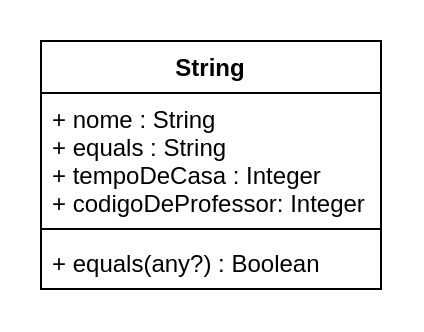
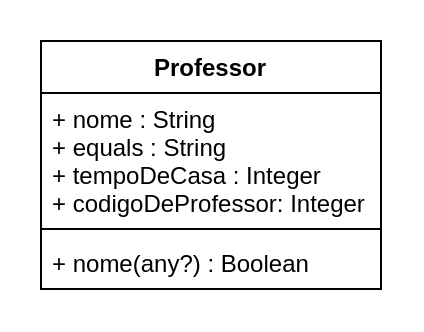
- <mxCell id="2" value="String" style="swimlane;fontStyle=1;align=center;verticalAlign=top;childLayout=stackLayout;horizontal=1;startSize=26;horizontalStack=0;resizeParent=1;resizeParentMax=0;resizeLast=0;collapsible=1;marginBottom=0;" vertex="1" parent="1"><mxGeometry x="20" y="20" width="170" height="124" as="geometry" /></mxCell>
+ <mxCell id="2" value="Professor" style="swimlane;fontStyle=1;align=center;verticalAlign=top;childLayout=stackLayout;horizontal=1;startSize=26;horizontalStack=0;resizeParent=1;resizeParentMax=0;resizeLast=0;collapsible=1;marginBottom=0;" vertex="1" parent="1"><mxGeometry x="20" y="20" width="170" height="124" as="geometry" /></mxCell>
- <mxCell id="5" value="+ equals(any?) : Boolean" style="text;strokeColor=none;fillColor=none;align=left;verticalAlign=top;spacingLeft=4;spacingRight=4;overflow=hidden;rotatable=0;points=[[0,0.5],[1,0.5]];portConstraint=eastwest;" vertex="1" parent="2"><mxGeometry y="98" width="170" height="26" as="geometry" /></mxCell>
+ <mxCell id="5" value="+ nome(any?) : Boolean" style="text;strokeColor=none;fillColor=none;align=left;verticalAlign=top;spacingLeft=4;spacingRight=4;overflow=hidden;rotatable=0;points=[[0,0.5],[1,0.5]];portConstraint=eastwest;" vertex="1" parent="2"><mxGeometry y="98" width="170" height="26" as="geometry" /></mxCell>
